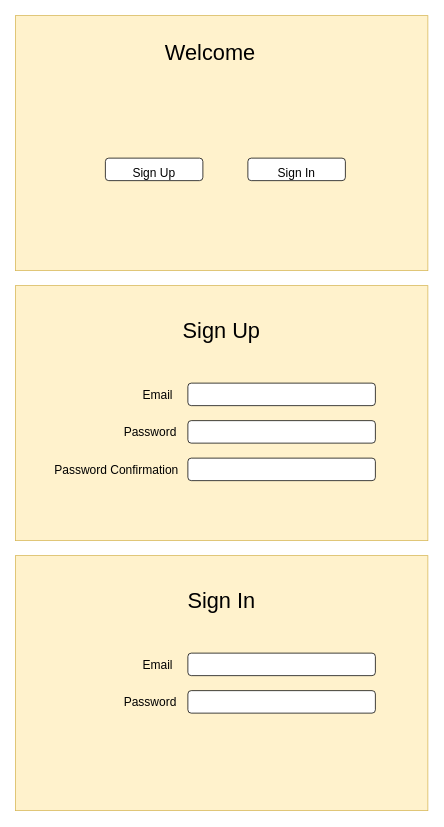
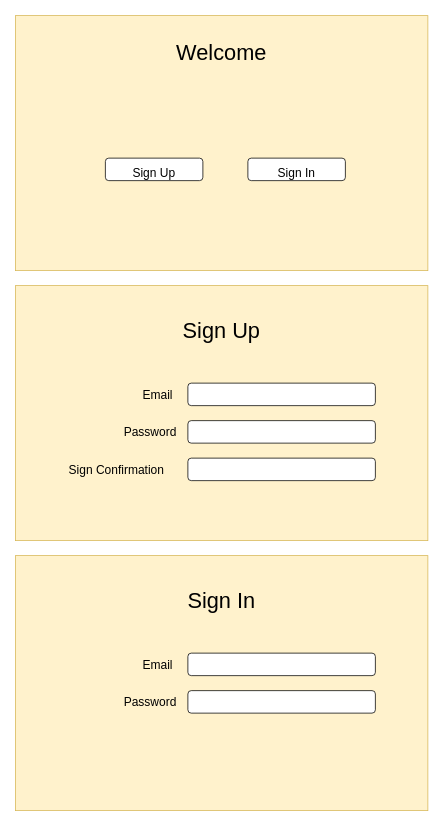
- <mxCell id="3" value="&lt;font style=&quot;font-size: 29px;&quot;&gt;Welcome&lt;/font&gt;" style="text;html=1;strokeColor=none;fillColor=none;align=center;verticalAlign=middle;whiteSpace=wrap;rounded=0;" vertex="1" parent="1"><mxGeometry x="180" y="30" width="200" height="80" as="geometry" /></mxCell>
+ <mxCell id="3" value="&lt;font style=&quot;font-size: 29px;&quot;&gt;Welcome&lt;/font&gt;" style="text;html=1;strokeColor=none;fillColor=none;align=center;verticalAlign=middle;whiteSpace=wrap;rounded=0;" vertex="1" parent="1"><mxGeometry x="195" y="30" width="200" height="80" as="geometry" /></mxCell>
- <mxCell id="15" value="Password Confirmation" style="text;html=1;strokeColor=none;fillColor=none;align=center;verticalAlign=middle;whiteSpace=wrap;rounded=0;fontSize=16;" vertex="1" parent="1"><mxGeometry x="70" y="610" width="170" height="30" as="geometry" /></mxCell>
+ <mxCell id="15" value="Sign Confirmation" style="text;html=1;strokeColor=none;fillColor=none;align=center;verticalAlign=middle;whiteSpace=wrap;rounded=0;fontSize=16;" vertex="1" parent="1"><mxGeometry x="70" y="610" width="170" height="30" as="geometry" /></mxCell>
